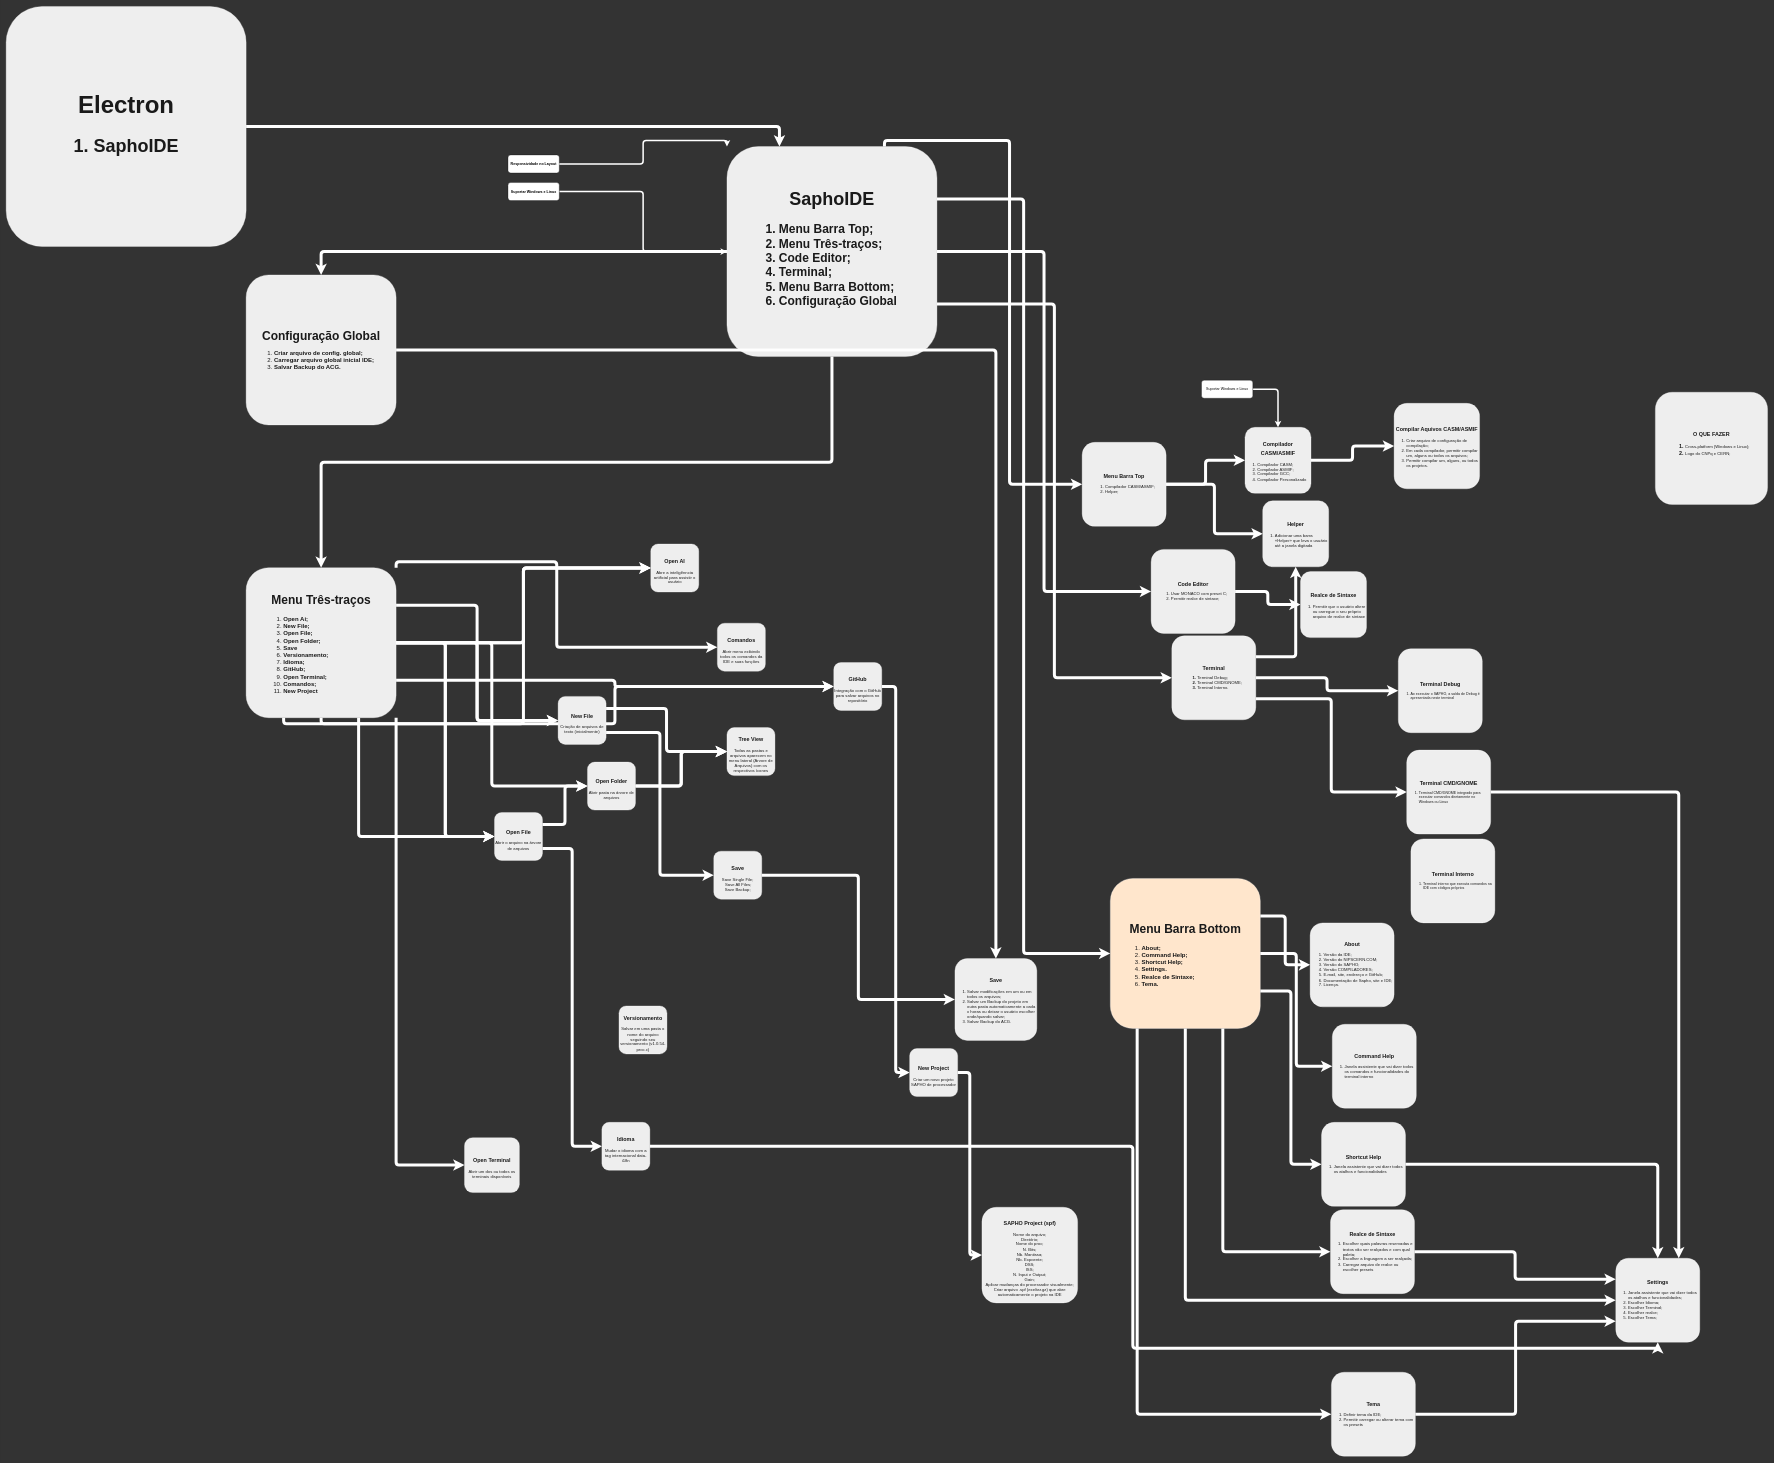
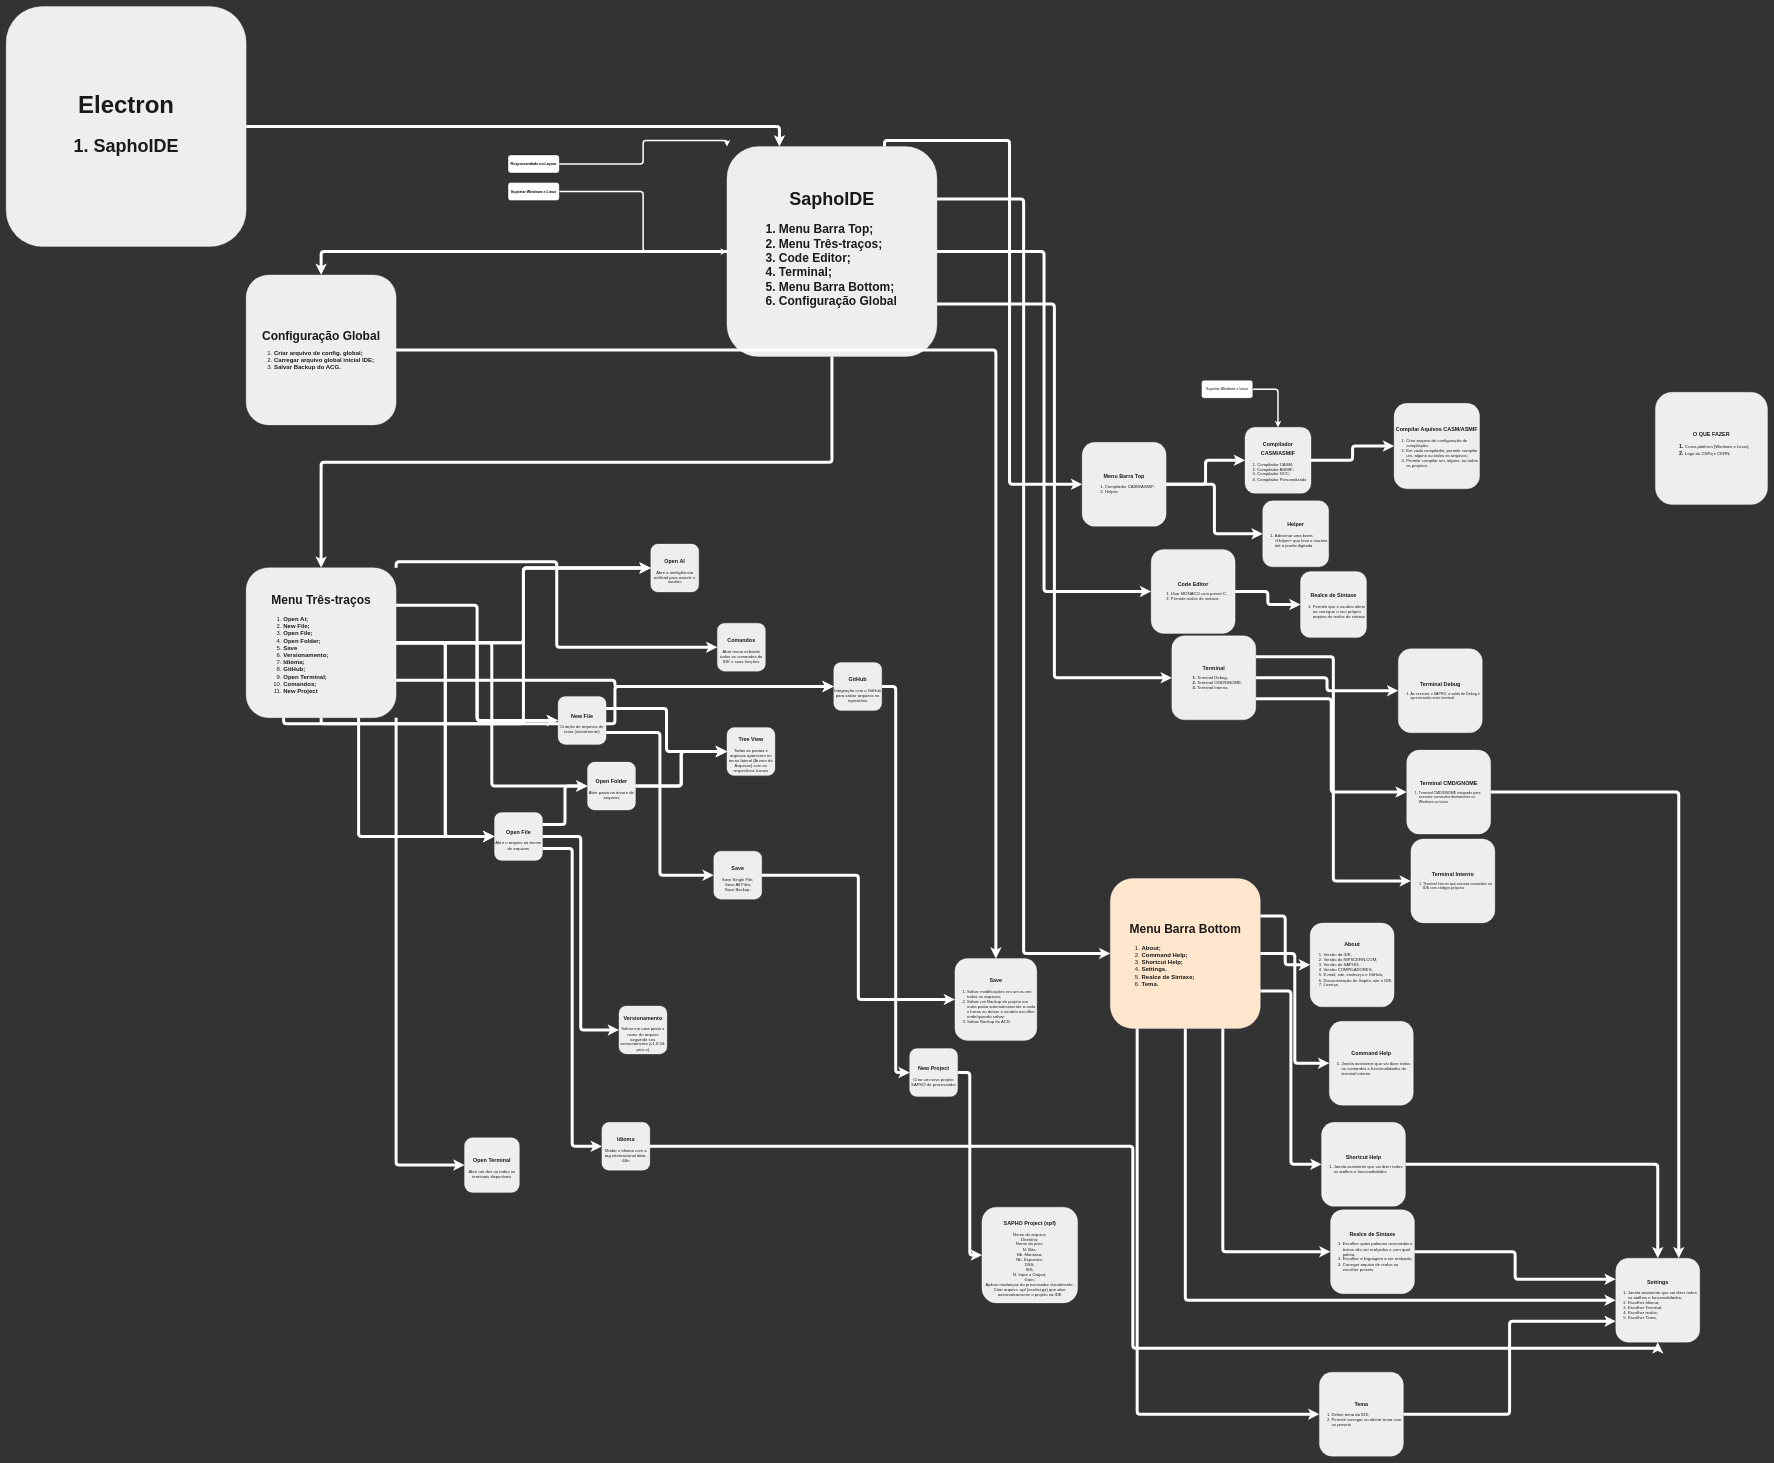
- <mxCell id="68" value="" style="edgeStyle=orthogonalEdgeStyle;rounded=1;orthogonalLoop=1;jettySize=auto;html=1;strokeColor=#FFFFFF;strokeWidth=10;labelBackgroundColor=none;fontColor=default;exitX=1;exitY=0.25;exitDx=0;exitDy=0;" edge="1" parent="1" source="34" target="59"><mxGeometry relative="1" as="geometry"><mxPoint x="4186" y="2258" as="sourcePoint" /><mxPoint x="4645" y="2846" as="targetPoint" /></mxGeometry></mxCell>
+ <mxCell id="68" value="" style="edgeStyle=orthogonalEdgeStyle;rounded=1;orthogonalLoop=1;jettySize=auto;html=1;strokeColor=#FFFFFF;strokeWidth=10;labelBackgroundColor=none;fontColor=default;entryX=0;entryY=0.5;entryDx=0;entryDy=0;exitX=1;exitY=0.25;exitDx=0;exitDy=0;" edge="1" parent="1" source="34" target="67"><mxGeometry relative="1" as="geometry"><mxPoint x="4186" y="2258" as="sourcePoint" /><mxPoint x="4645" y="2846" as="targetPoint" /></mxGeometry></mxCell>
+ <mxCell id="12" style="edgeStyle=orthogonalEdgeStyle;rounded=1;orthogonalLoop=1;jettySize=auto;html=1;entryX=0;entryY=0.5;entryDx=0;entryDy=0;strokeColor=#FFFFFF;strokeWidth=10;labelBackgroundColor=none;fontColor=default;exitX=1;exitY=0.5;exitDx=0;exitDy=0;" edge="1" parent="1" target="11" source="48"><mxGeometry relative="1" as="geometry"><mxPoint x="1969" y="2776" as="sourcePoint" /><mxPoint x="2393" y="3101" as="targetPoint" /></mxGeometry></mxCell>
- <mxCell id="78" value="&lt;h1 style=&quot;font-size: 18px;&quot;&gt;Command Help&lt;/h1&gt;&lt;div style=&quot;text-align: left; font-size: 14px;&quot;&gt;&lt;ol&gt;&lt;li&gt;Janela assistente que vai dizer todos os comandos e funcionalidades do terminal interno&lt;/li&gt;&lt;/ol&gt;&lt;/div&gt;" style="whiteSpace=wrap;html=1;aspect=fixed;align=center;fillColor=#EEEEEE;strokeColor=#FFFFFF;labelBackgroundColor=none;fontColor=#1A1A1A;rounded=1;" vertex="1" parent="1"><mxGeometry x="4441" y="3413" width="280" height="280" as="geometry" /></mxCell>
+ <mxCell id="78" value="&lt;h1 style=&quot;font-size: 18px;&quot;&gt;Command Help&lt;/h1&gt;&lt;div style=&quot;text-align: left; font-size: 14px;&quot;&gt;&lt;ol&gt;&lt;li&gt;Janela assistente que vai dizer todos os comandos e funcionalidades do terminal interno&lt;/li&gt;&lt;/ol&gt;&lt;/div&gt;" style="whiteSpace=wrap;html=1;aspect=fixed;align=center;fillColor=#EEEEEE;strokeColor=#FFFFFF;labelBackgroundColor=none;fontColor=#1A1A1A;rounded=1;" vertex="1" parent="1"><mxGeometry x="4431" y="3403" width="280" height="280" as="geometry" /></mxCell>
- <mxCell id="89" value="&lt;h1 style=&quot;font-size: 18px;&quot;&gt;Tema&lt;/h1&gt;&lt;div style=&quot;text-align: left; font-size: 14px;&quot;&gt;&lt;ol&gt;&lt;li&gt;&lt;span style=&quot;background-color: initial;&quot;&gt;Definir tema da IDE;&lt;/span&gt;&lt;/li&gt;&lt;li&gt;Permitir carregar ou alterar tema com os presets&lt;/li&gt;&lt;/ol&gt;&lt;/div&gt;" style="whiteSpace=wrap;html=1;aspect=fixed;align=center;fillColor=#EEEEEE;strokeColor=#FFFFFF;labelBackgroundColor=none;fontColor=#1A1A1A;rounded=1;" vertex="1" parent="1"><mxGeometry x="4438" y="4573" width="280" height="280" as="geometry" /></mxCell>
+ <mxCell id="89" value="&lt;h1 style=&quot;font-size: 18px;&quot;&gt;Tema&lt;/h1&gt;&lt;div style=&quot;text-align: left; font-size: 14px;&quot;&gt;&lt;ol&gt;&lt;li&gt;&lt;span style=&quot;background-color: initial;&quot;&gt;Definir tema da IDE;&lt;/span&gt;&lt;/li&gt;&lt;li&gt;Permitir carregar ou alterar tema com os presets&lt;/li&gt;&lt;/ol&gt;&lt;/div&gt;" style="whiteSpace=wrap;html=1;aspect=fixed;align=center;fillColor=#EEEEEE;strokeColor=#FFFFFF;labelBackgroundColor=none;fontColor=#1A1A1A;rounded=1;" vertex="1" parent="1"><mxGeometry x="4398" y="4573" width="280" height="280" as="geometry" /></mxCell>
